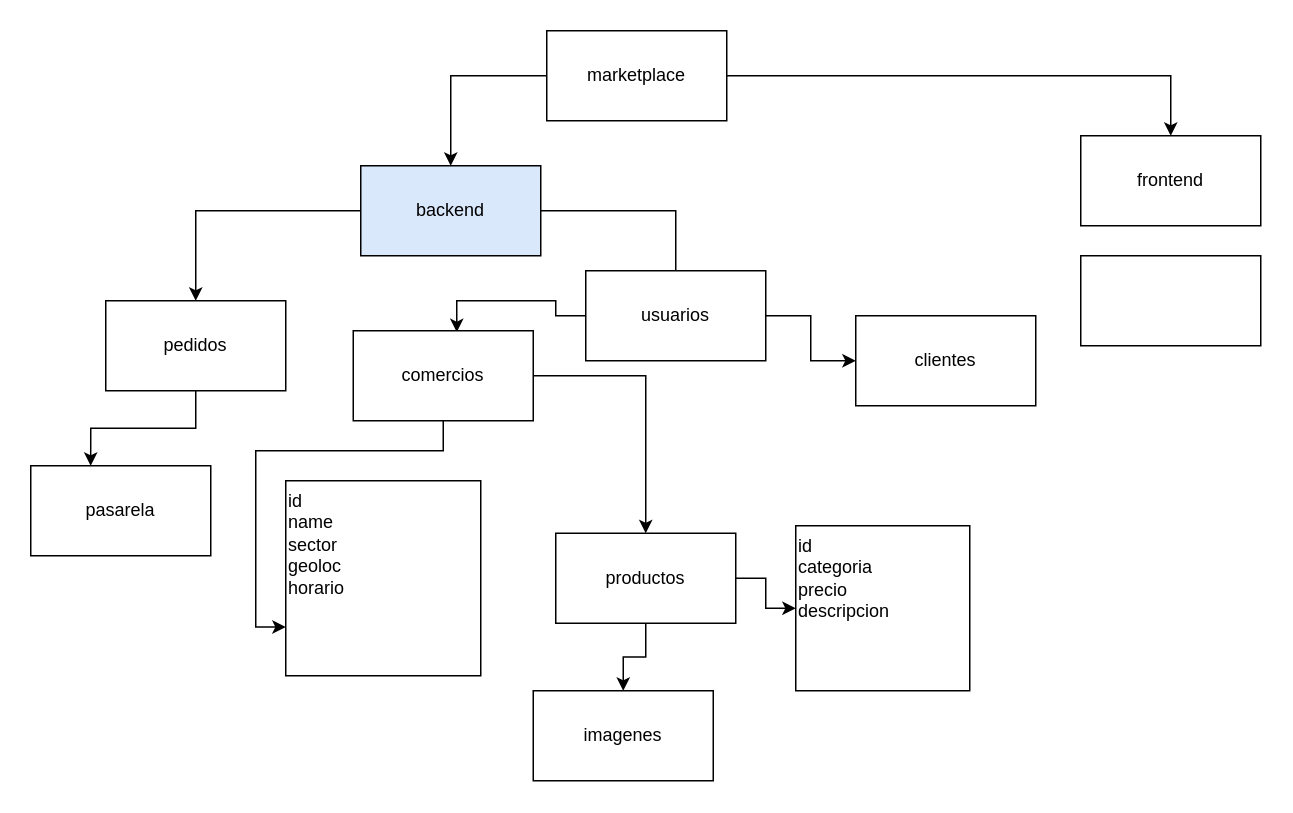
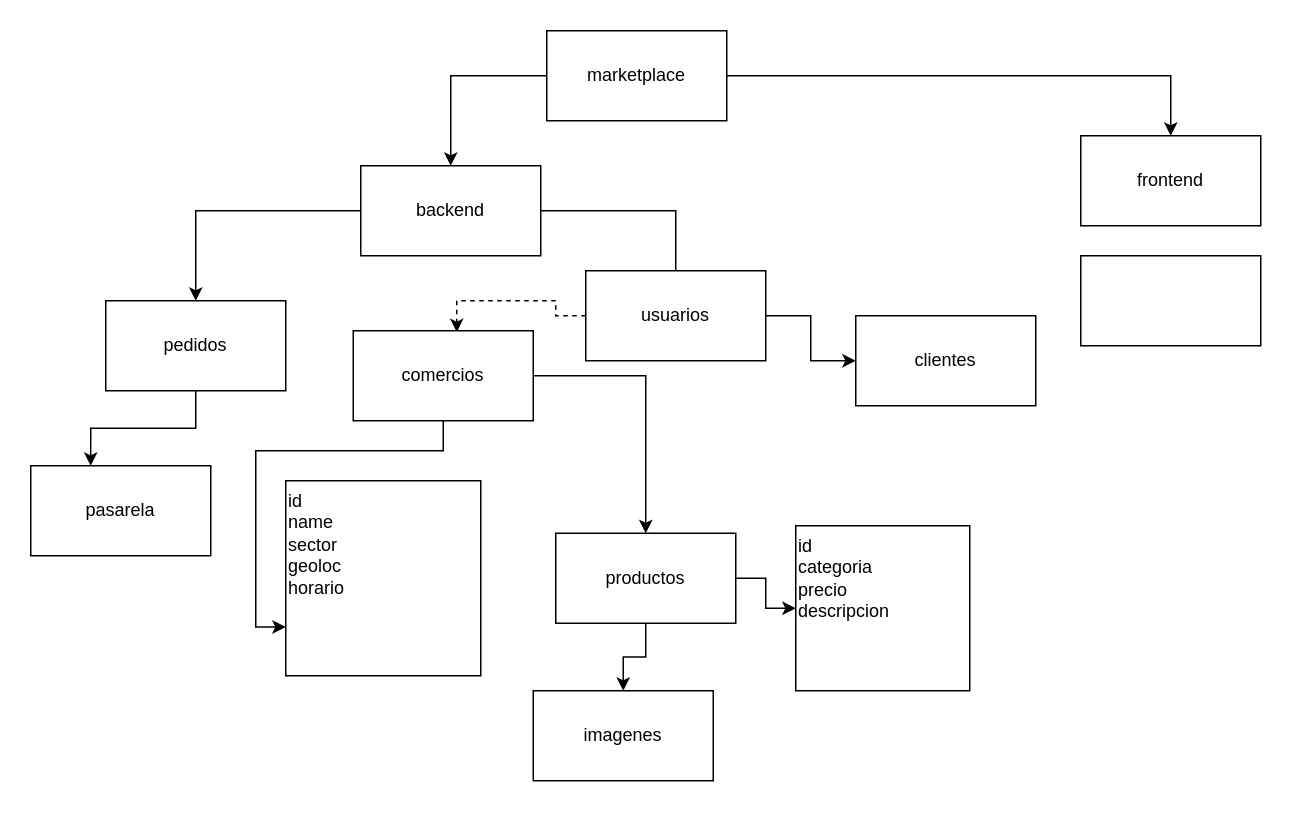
- <mxCell id="18" value="backend" style="rounded=0;whiteSpace=wrap;html=1;fillColor=#dae8fc;" parent="1" vertex="1"><mxGeometry x="240" y="110" width="120" height="60" as="geometry" /></mxCell>
+ <mxCell id="18" value="backend" style="rounded=0;whiteSpace=wrap;html=1;" parent="1" vertex="1"><mxGeometry x="240" y="110" width="120" height="60" as="geometry" /></mxCell>
- <mxCell id="2" style="edgeStyle=orthogonalEdgeStyle;rounded=0;orthogonalLoop=1;jettySize=auto;html=1;entryX=0.575;entryY=0.016;entryDx=0;entryDy=0;entryPerimeter=0;" parent="1" source="4" target="7" edge="1"><mxGeometry relative="1" as="geometry" /></mxCell>
+ <mxCell id="2" style="edgeStyle=orthogonalEdgeStyle;rounded=0;orthogonalLoop=1;jettySize=auto;html=1;entryX=0.575;entryY=0.016;entryDx=0;entryDy=0;entryPerimeter=0;dashed=1;" parent="1" source="4" target="7" edge="1"><mxGeometry relative="1" as="geometry" /></mxCell>
